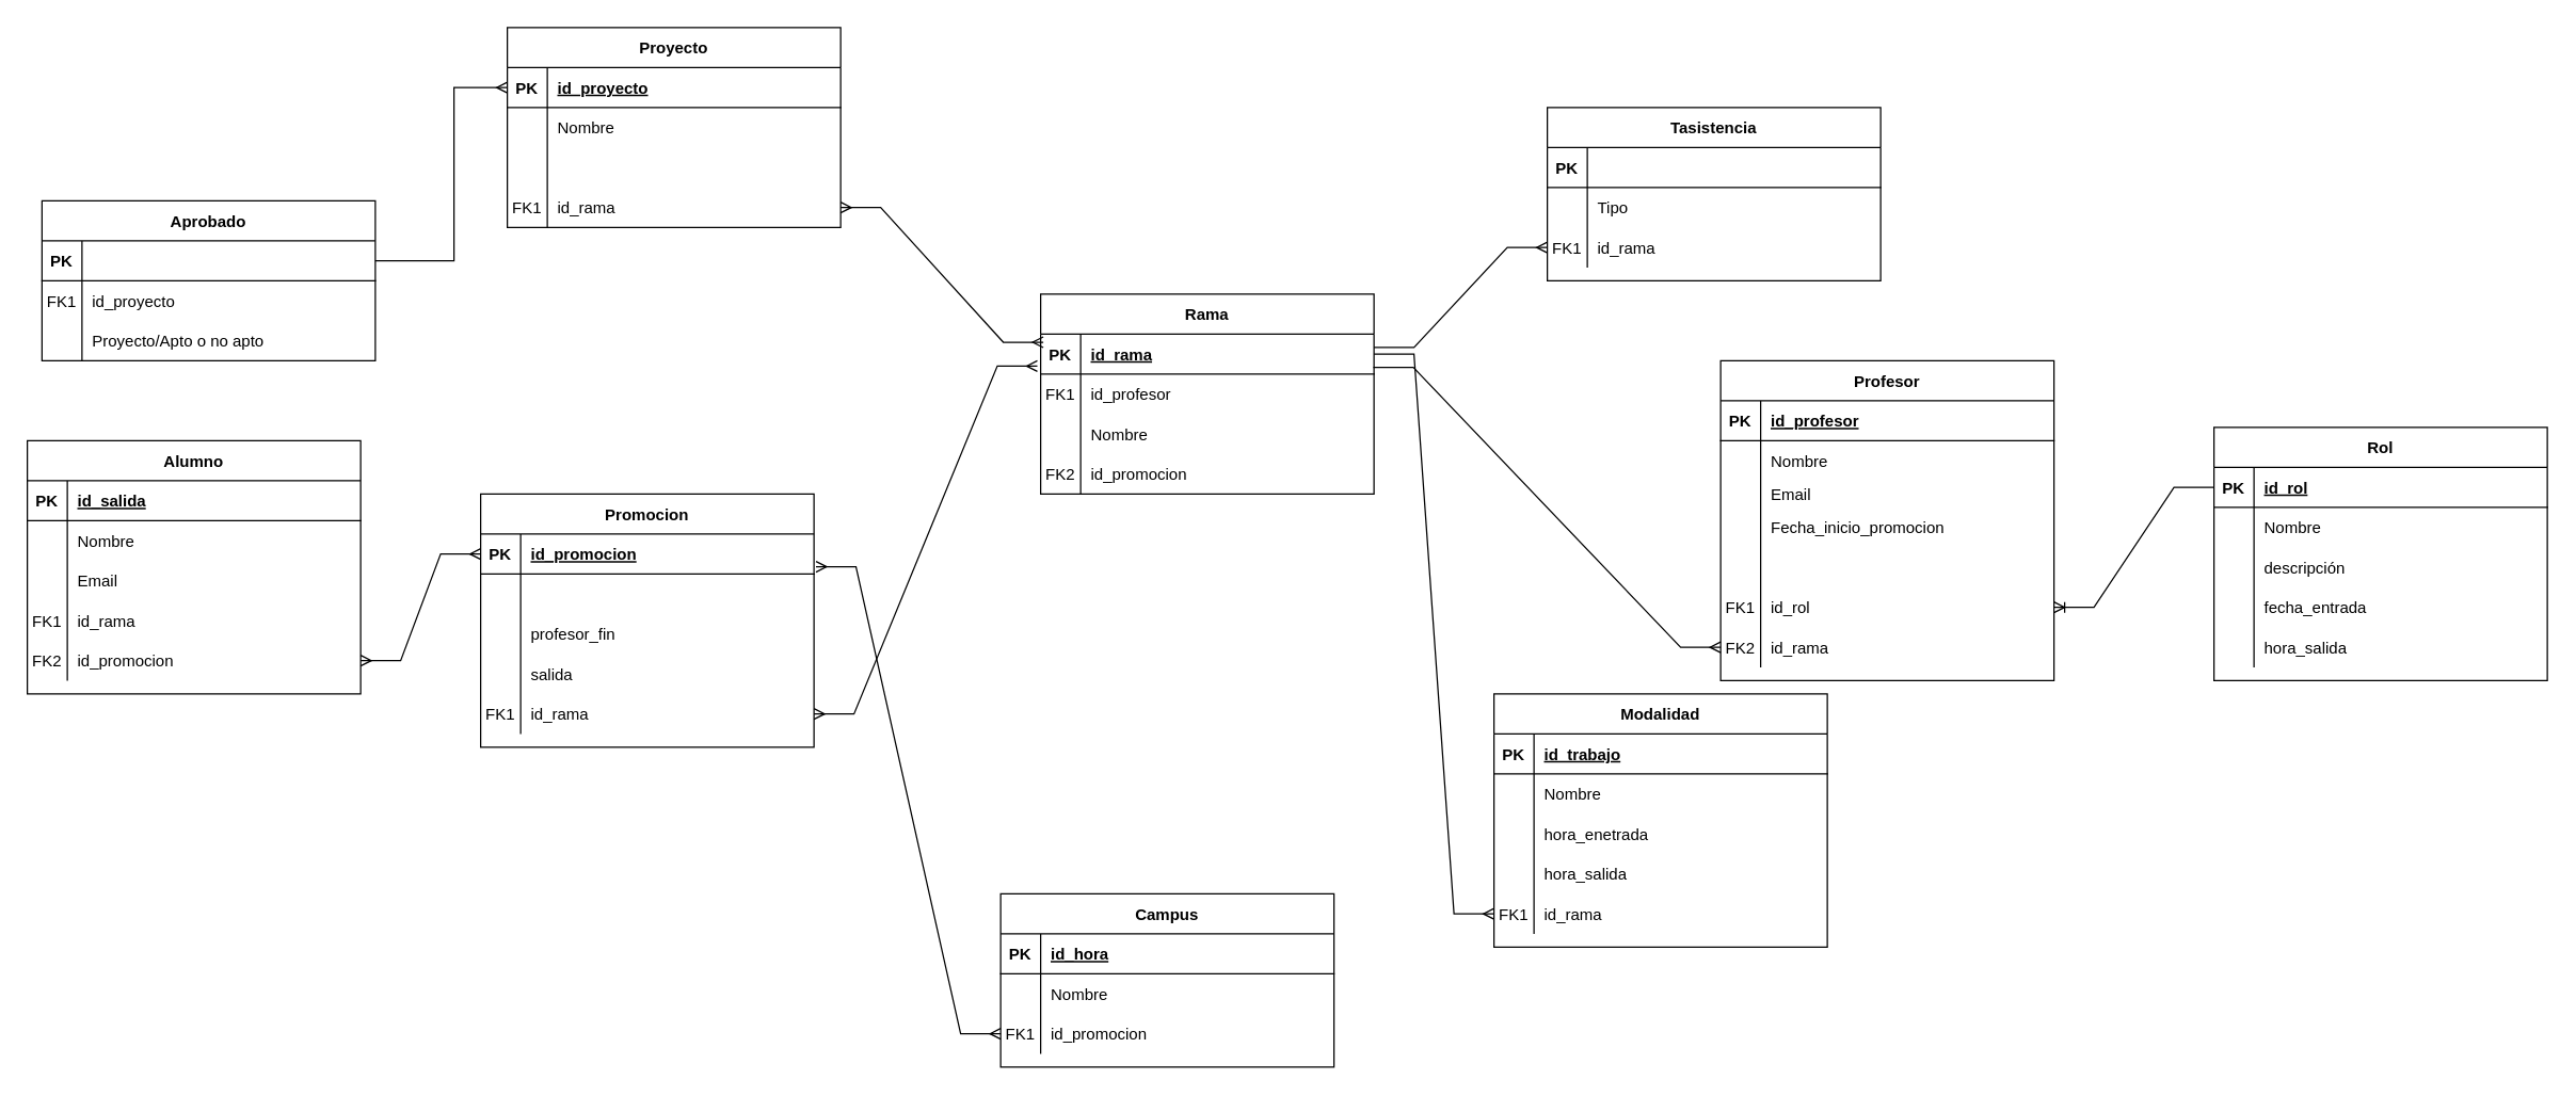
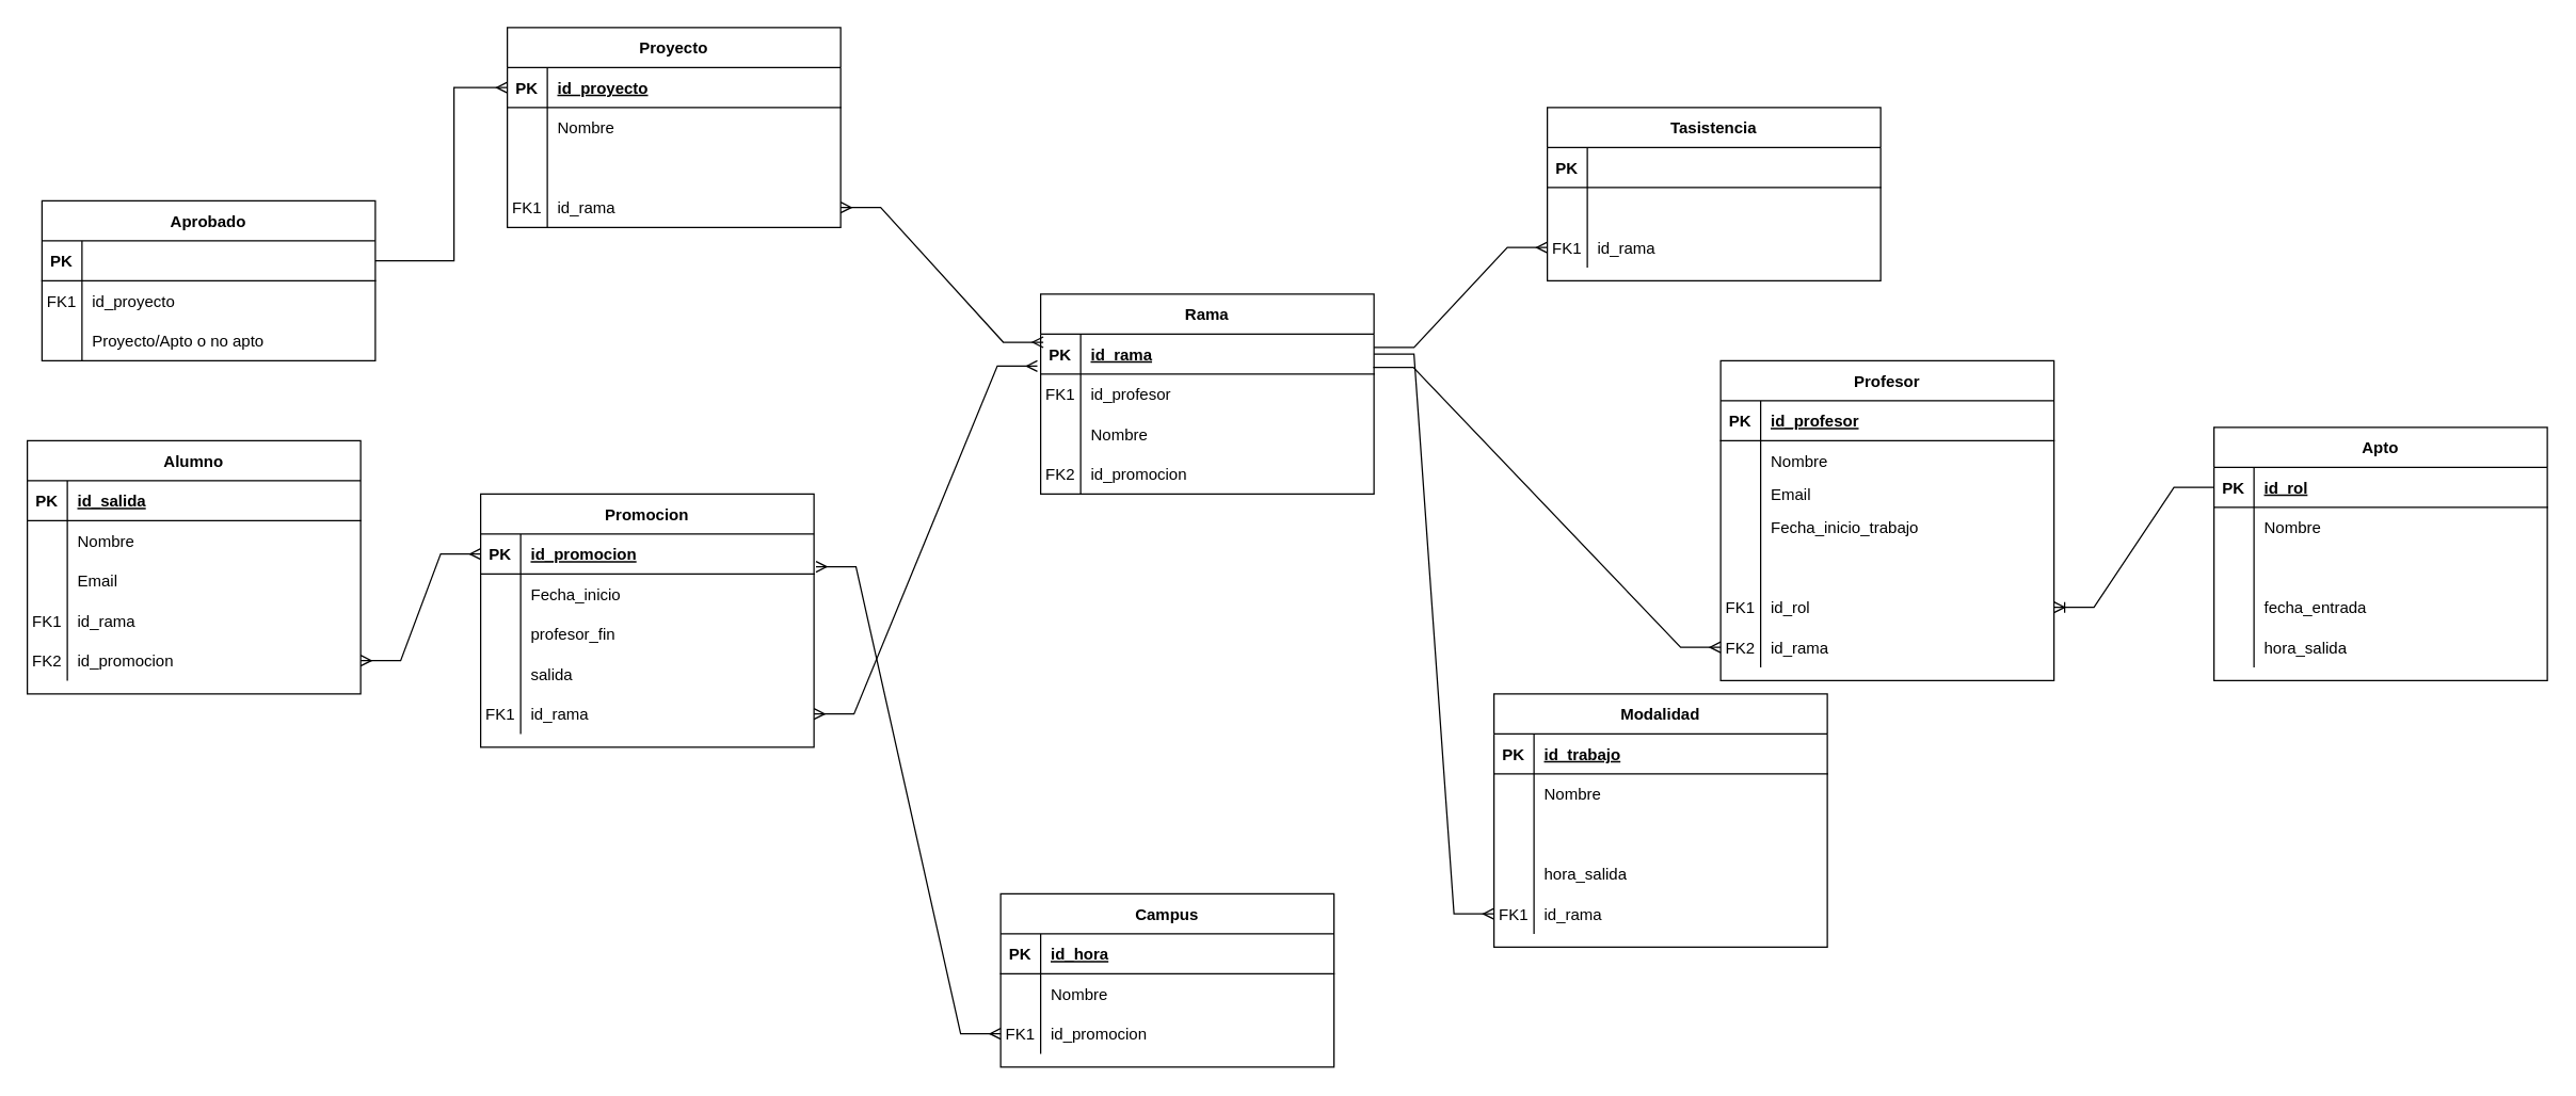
- <mxCell id="143" value="Tipo" style="shape=partialRectangle;overflow=hidden;connectable=0;fillColor=none;top=0;left=0;bottom=0;right=0;align=left;spacingLeft=6;" parent="141" vertex="1"><mxGeometry x="30" width="220" height="30" as="geometry"><mxRectangle width="220" height="30" as="alternateBounds" /></mxGeometry></mxCell>
- <mxCell id="103" value="Rol" style="shape=table;startSize=30;container=1;collapsible=1;childLayout=tableLayout;fixedRows=1;rowLines=0;fontStyle=1;align=center;resizeLast=1;" parent="1" vertex="1"><mxGeometry x="1660" y="320" width="250" height="190" as="geometry" /></mxCell>
+ <mxCell id="103" value="Apto" style="shape=table;startSize=30;container=1;collapsible=1;childLayout=tableLayout;fixedRows=1;rowLines=0;fontStyle=1;align=center;resizeLast=1;" parent="1" vertex="1"><mxGeometry x="1660" y="320" width="250" height="190" as="geometry" /></mxCell>
- <mxCell id="55" value="Fecha_inicio_promocion" style="shape=partialRectangle;overflow=hidden;connectable=0;fillColor=none;top=0;left=0;bottom=0;right=0;align=left;spacingLeft=6;" parent="53" vertex="1"><mxGeometry x="30" width="220" height="30" as="geometry"><mxRectangle width="220" height="30" as="alternateBounds" /></mxGeometry></mxCell>
+ <mxCell id="55" value="Fecha_inicio_trabajo" style="shape=partialRectangle;overflow=hidden;connectable=0;fillColor=none;top=0;left=0;bottom=0;right=0;align=left;spacingLeft=6;" parent="53" vertex="1"><mxGeometry x="30" width="220" height="30" as="geometry"><mxRectangle width="220" height="30" as="alternateBounds" /></mxGeometry></mxCell>
- <mxCell id="112" value="descripción" style="shape=partialRectangle;overflow=hidden;connectable=0;fillColor=none;top=0;left=0;bottom=0;right=0;align=left;spacingLeft=6;" parent="110" vertex="1"><mxGeometry x="30" width="220" height="30" as="geometry"><mxRectangle width="220" height="30" as="alternateBounds" /></mxGeometry></mxCell>
+ <mxCell id="70" value="Fecha_inicio" style="shape=partialRectangle;overflow=hidden;connectable=0;fillColor=none;top=0;left=0;bottom=0;right=0;align=left;spacingLeft=6;" parent="68" vertex="1"><mxGeometry x="30" width="220" height="30" as="geometry"><mxRectangle width="220" height="30" as="alternateBounds" /></mxGeometry></mxCell>
- <mxCell id="128" value="hora_enetrada" style="shape=partialRectangle;overflow=hidden;connectable=0;fillColor=none;top=0;left=0;bottom=0;right=0;align=left;spacingLeft=6;" parent="126" vertex="1"><mxGeometry x="30" width="220" height="30" as="geometry"><mxRectangle width="220" height="30" as="alternateBounds" /></mxGeometry></mxCell>
